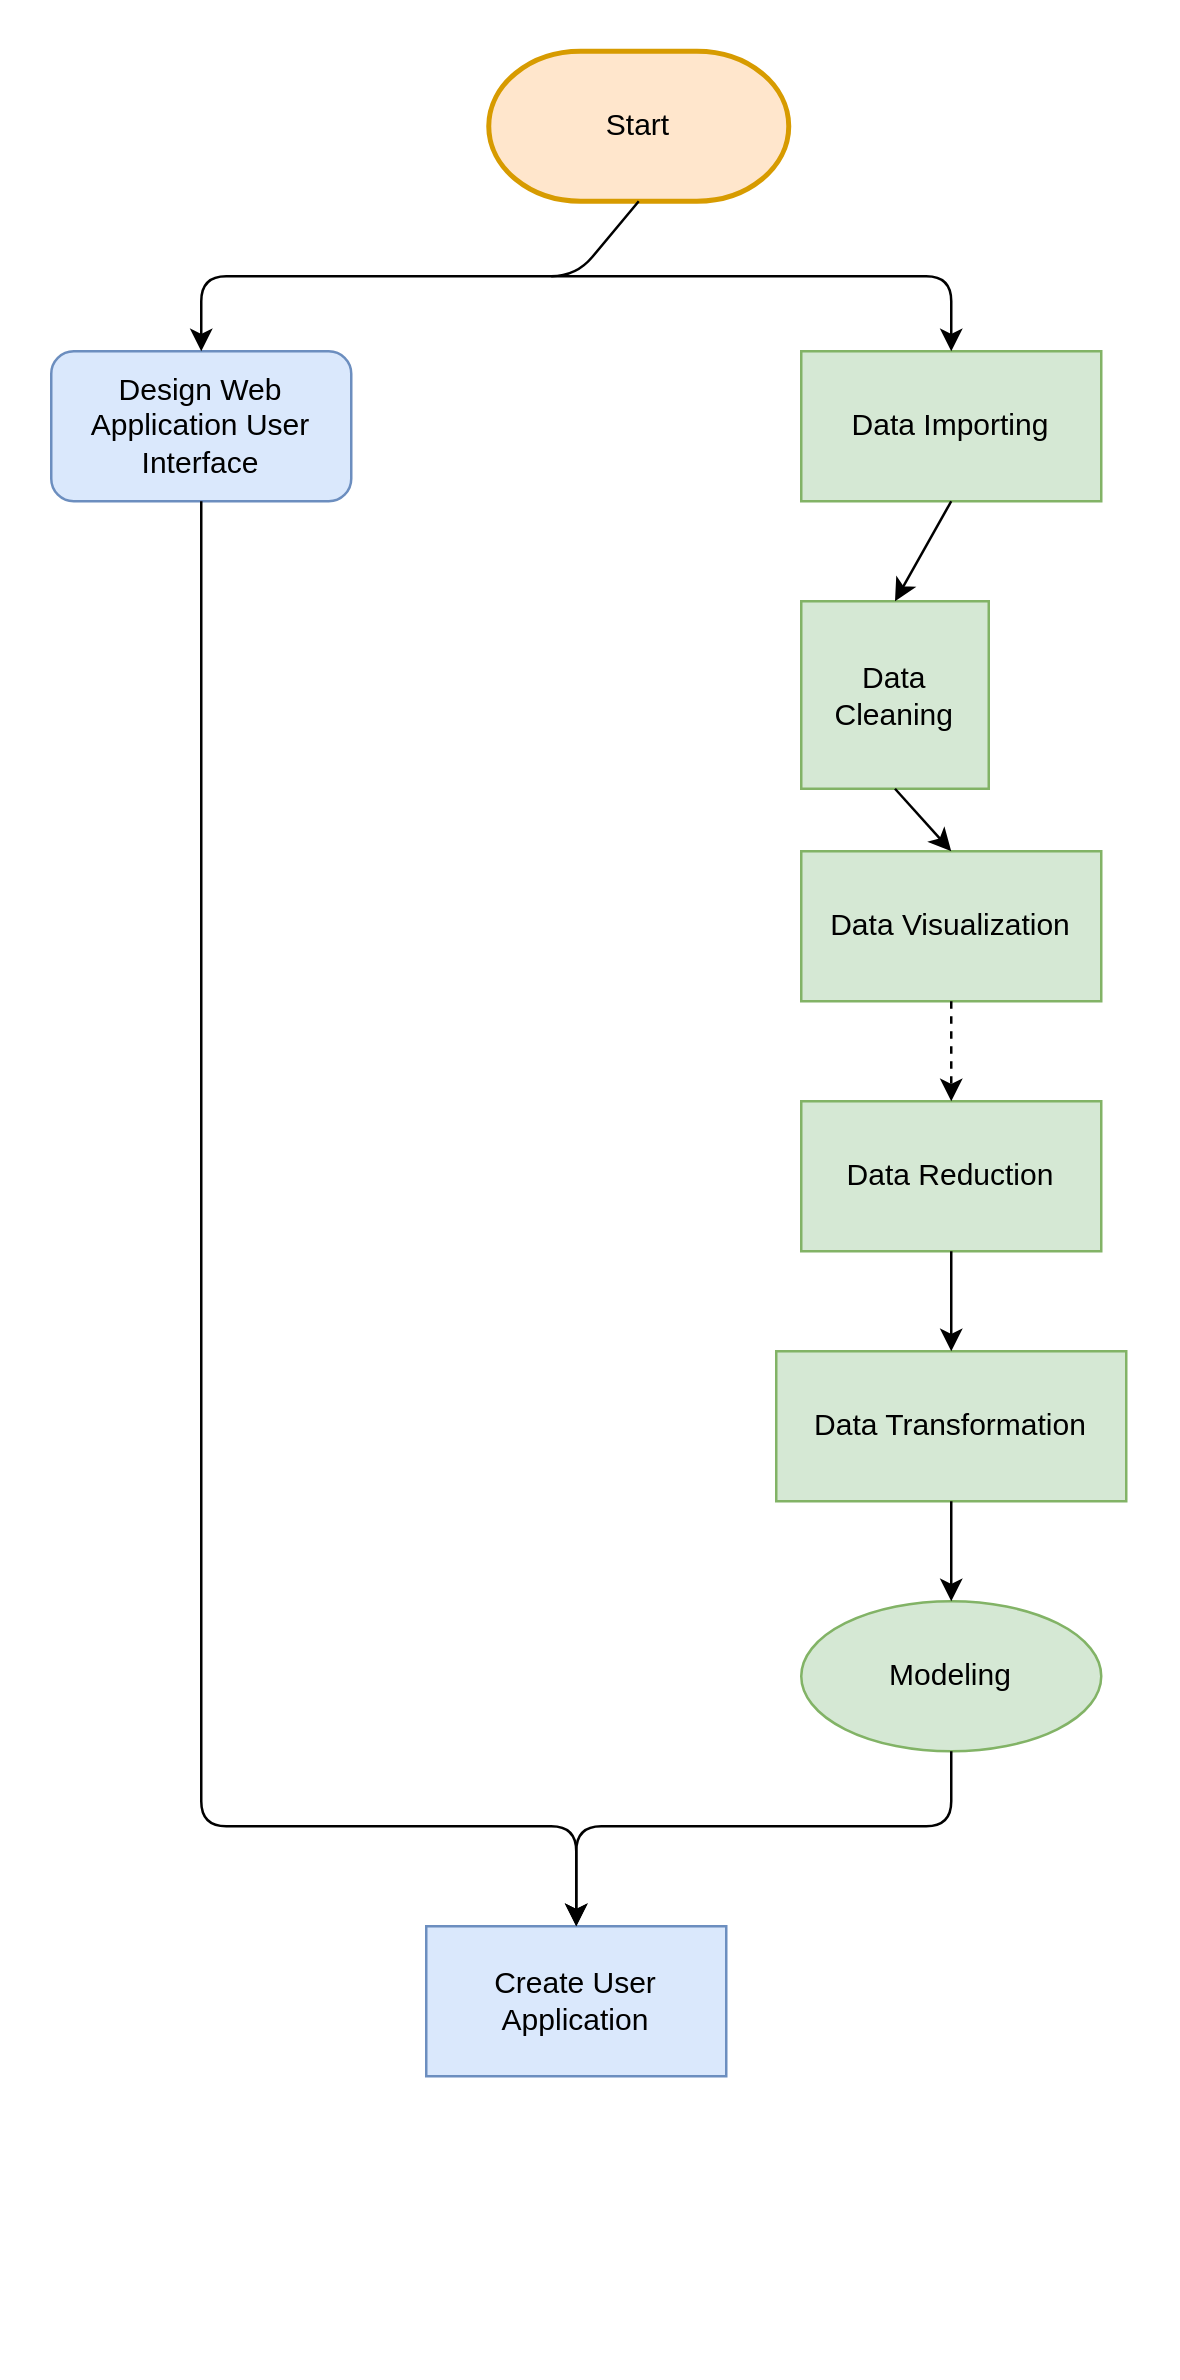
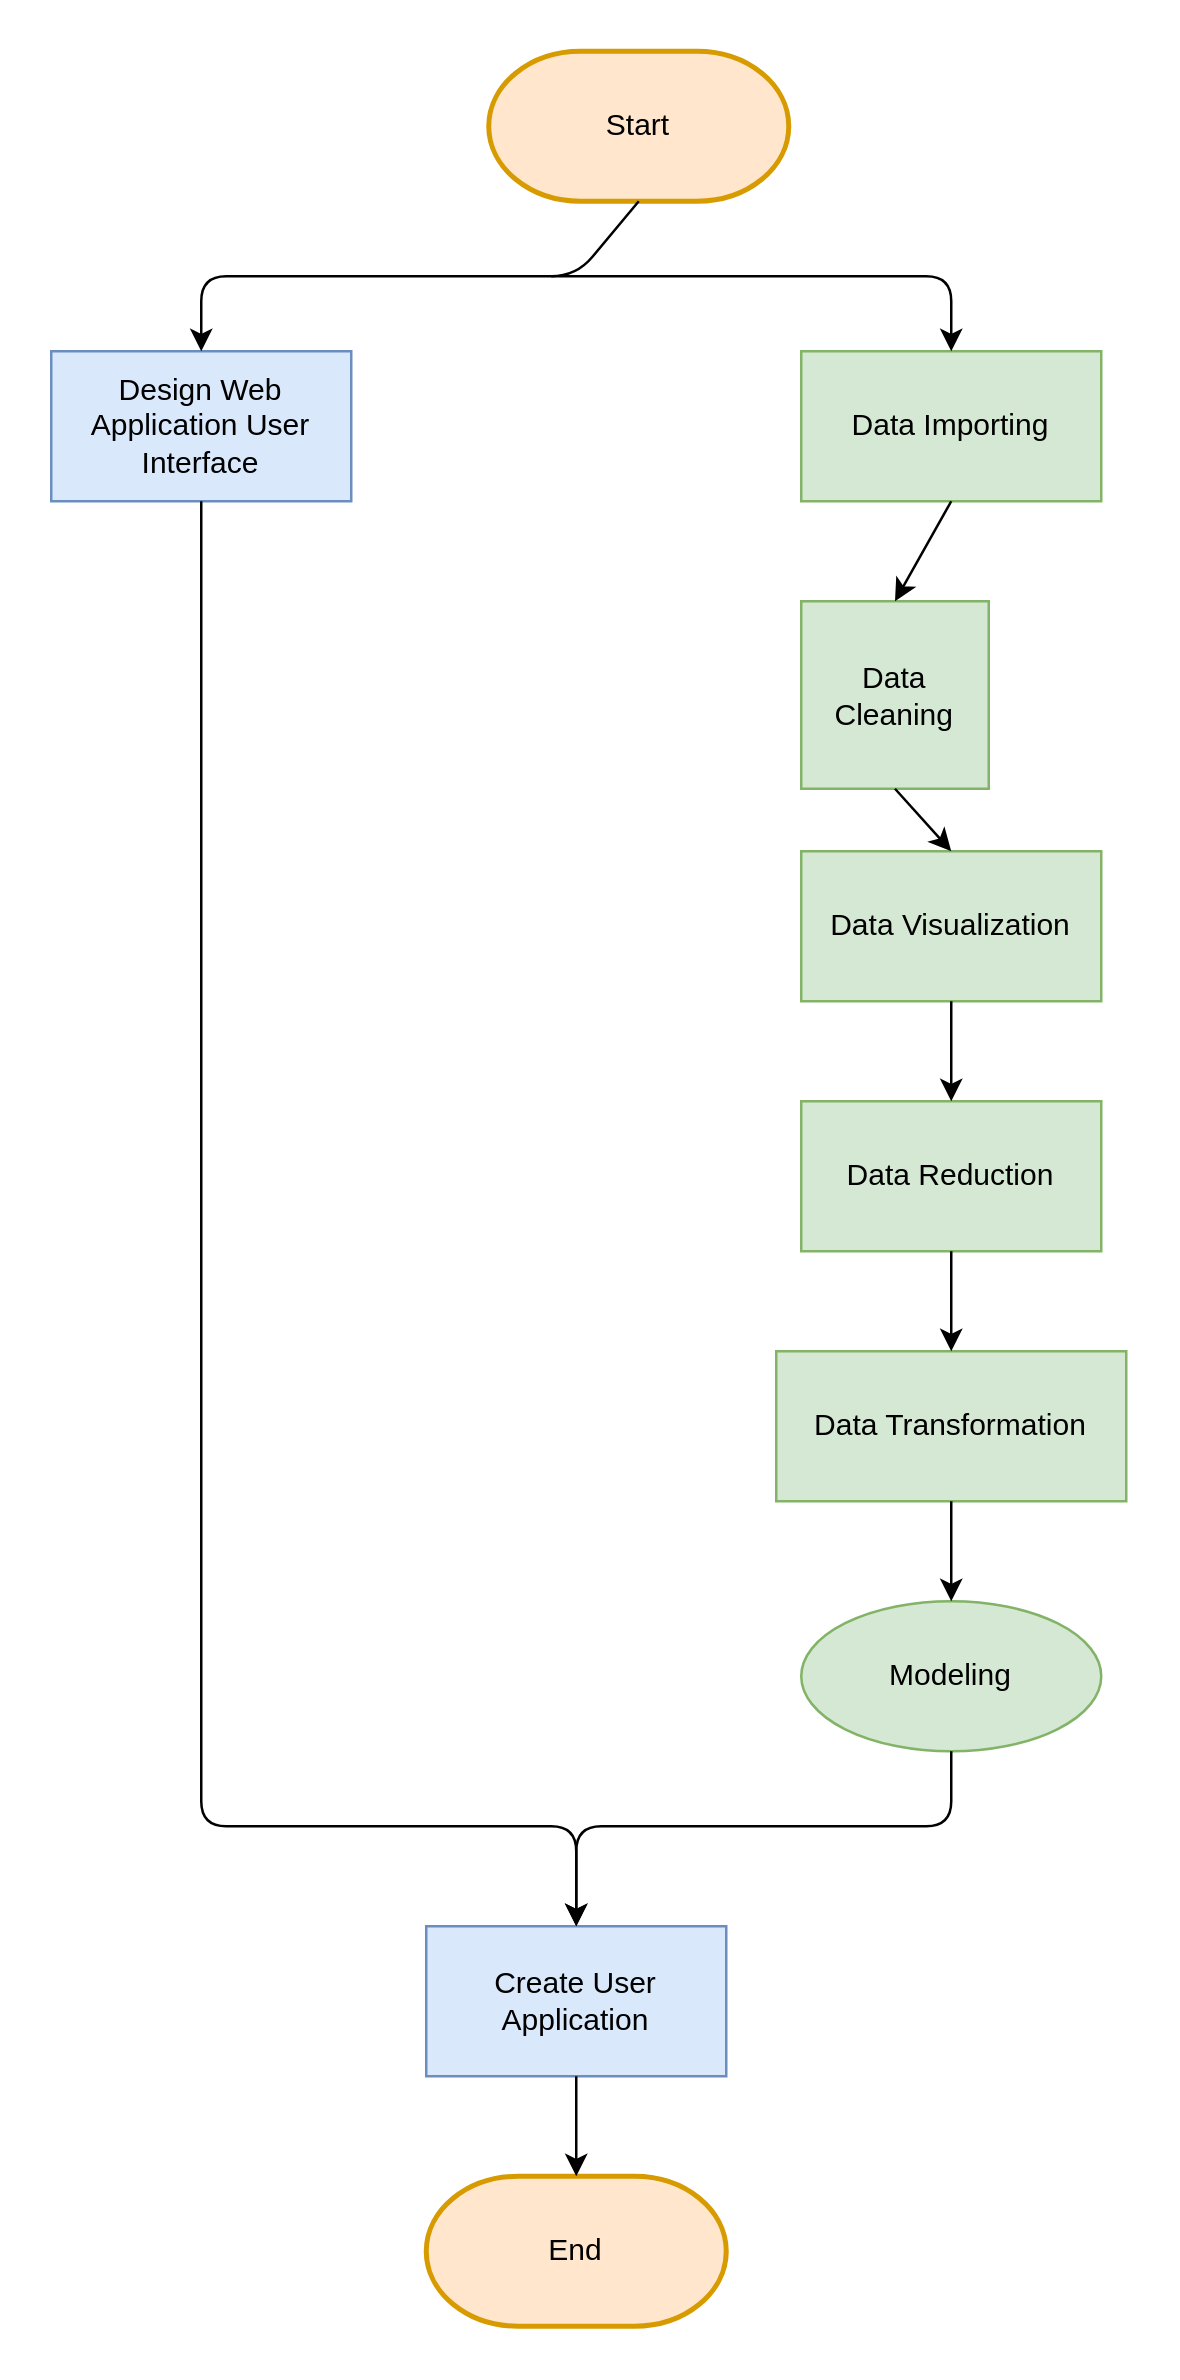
- <mxCell id="3" value="Design Web Application User Interface" style="whiteSpace=wrap;html=1;fillColor=#dae8fc;strokeColor=#6c8ebf;rounded=1;" vertex="1" parent="1"><mxGeometry x="20" y="140" width="120" height="60" as="geometry" /></mxCell>
+ <mxCell id="3" value="Design Web Application User Interface" style="rounded=0;whiteSpace=wrap;html=1;fillColor=#dae8fc;strokeColor=#6c8ebf;" vertex="1" parent="1"><mxGeometry x="20" y="140" width="120" height="60" as="geometry" /></mxCell>
- <mxCell id="16" value="" style="endArrow=classic;html=1;exitX=0.5;exitY=1;exitDx=0;exitDy=0;entryX=0.5;entryY=0;entryDx=0;entryDy=0;dashed=1;" edge="1" parent="1" source="6" target="7"><mxGeometry width="50" height="50" relative="1" as="geometry"><mxPoint x="220" y="380" as="sourcePoint" /><mxPoint x="270" y="330" as="targetPoint" /></mxGeometry></mxCell>
+ <mxCell id="16" value="" style="endArrow=classic;html=1;exitX=0.5;exitY=1;exitDx=0;exitDy=0;entryX=0.5;entryY=0;entryDx=0;entryDy=0;" edge="1" parent="1" source="6" target="7"><mxGeometry width="50" height="50" relative="1" as="geometry"><mxPoint x="220" y="380" as="sourcePoint" /><mxPoint x="270" y="330" as="targetPoint" /></mxGeometry></mxCell>
+ <mxCell id="21" value="" style="endArrow=classic;html=1;exitX=0.5;exitY=1;exitDx=0;exitDy=0;entryX=0.5;entryY=0;entryDx=0;entryDy=0;entryPerimeter=0;" edge="1" parent="1" source="10" target="11"><mxGeometry width="50" height="50" relative="1" as="geometry"><mxPoint x="120" y="880" as="sourcePoint" /><mxPoint x="170" y="830" as="targetPoint" /></mxGeometry></mxCell>
+ <mxCell id="11" value="End" style="strokeWidth=2;html=1;shape=mxgraph.flowchart.terminator;whiteSpace=wrap;fillColor=#ffe6cc;strokeColor=#d79b00;" vertex="1" parent="1"><mxGeometry x="170" y="870" width="120" height="60" as="geometry" /></mxCell>
